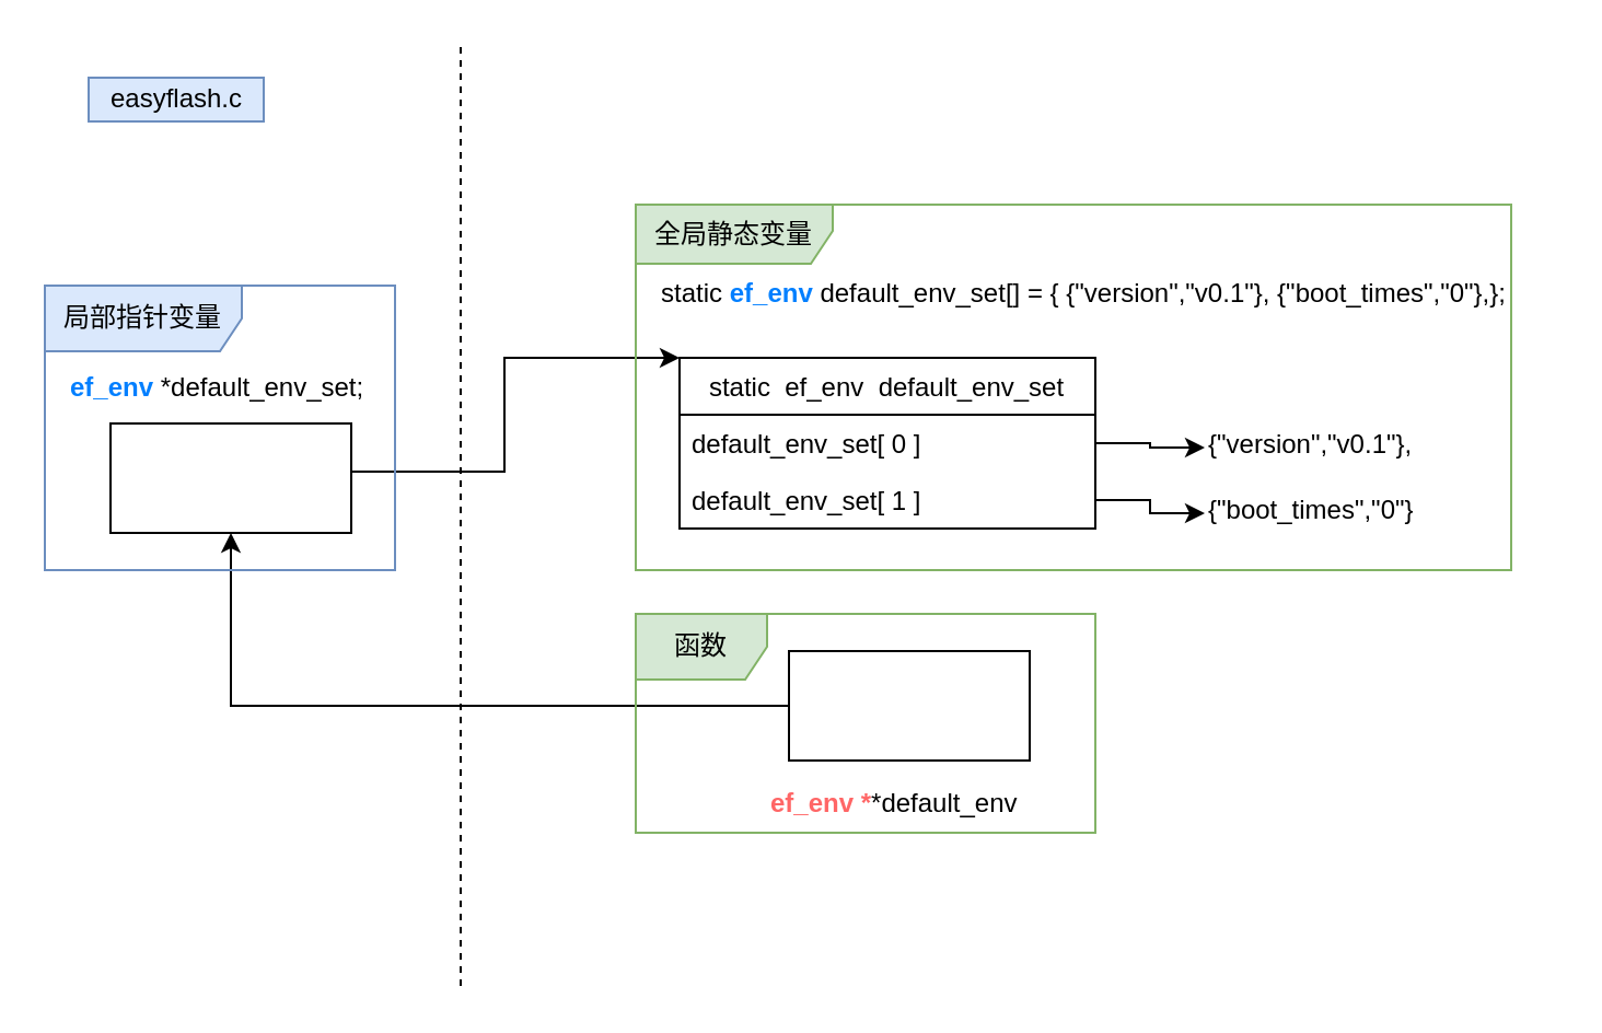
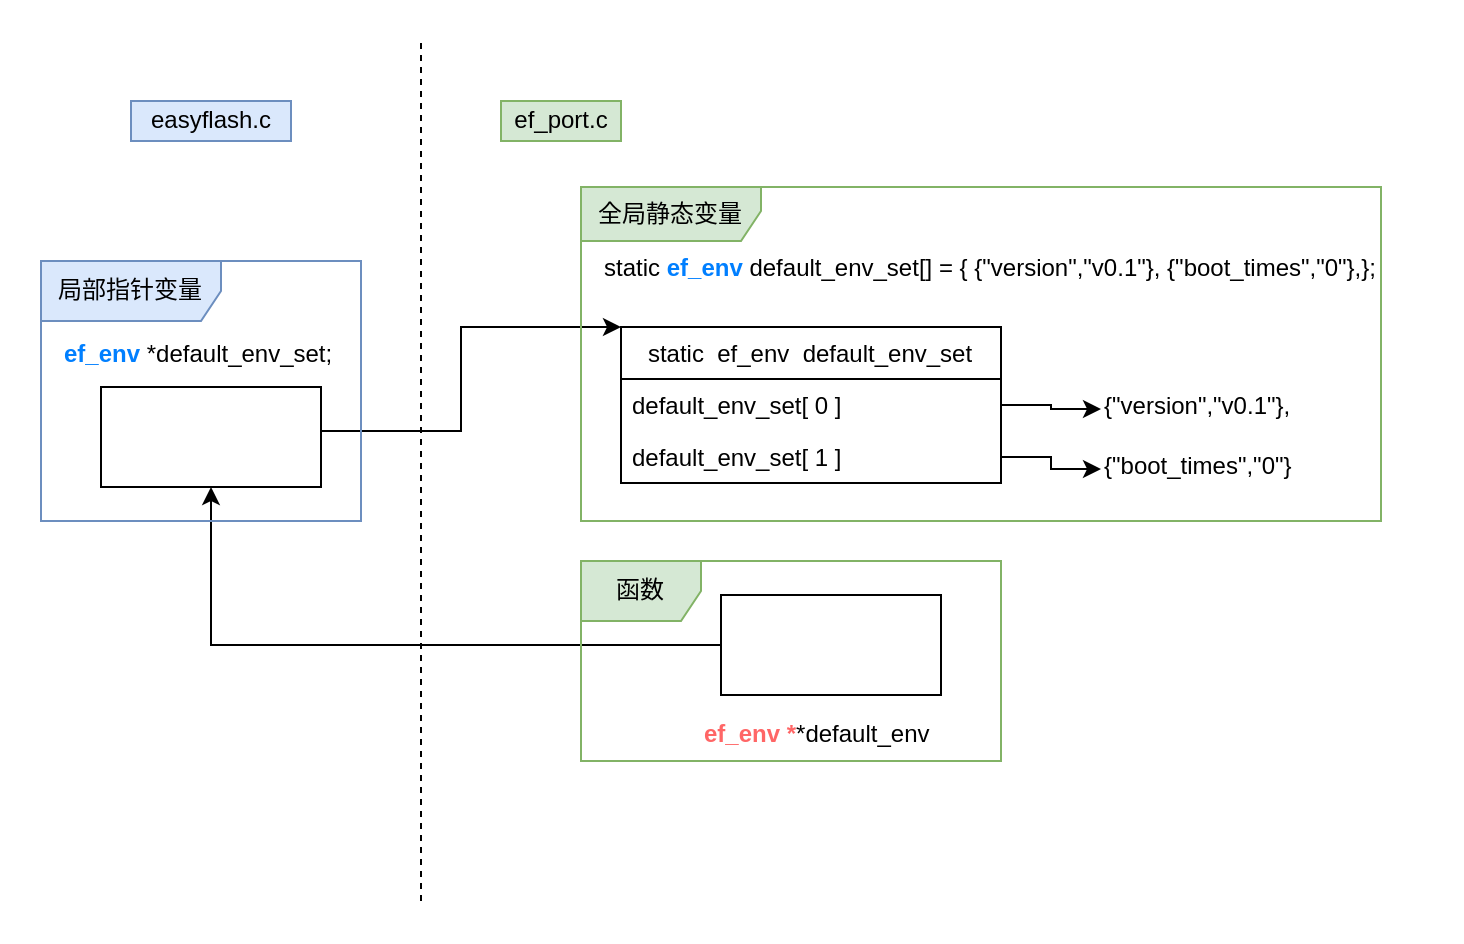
- <mxCell id="21" value="easyflash.c" style="text;html=1;align=center;verticalAlign=middle;resizable=0;points=[];autosize=1;fillColor=#dae8fc;strokeColor=#6c8ebf;" vertex="1" parent="1"><mxGeometry x="40" y="35" width="80" height="20" as="geometry" /></mxCell>
+ <mxCell id="21" value="easyflash.c" style="text;html=1;align=center;verticalAlign=middle;resizable=0;points=[];autosize=1;fillColor=#dae8fc;strokeColor=#6c8ebf;" vertex="1" parent="1"><mxGeometry x="65" y="50" width="80" height="20" as="geometry" /></mxCell>
+ <mxCell id="20" value="ef_port.c" style="text;html=1;align=center;verticalAlign=middle;resizable=0;points=[];autosize=1;fillColor=#d5e8d4;strokeColor=#82b366;" vertex="1" parent="1"><mxGeometry x="250" y="50" width="60" height="20" as="geometry" /></mxCell>
